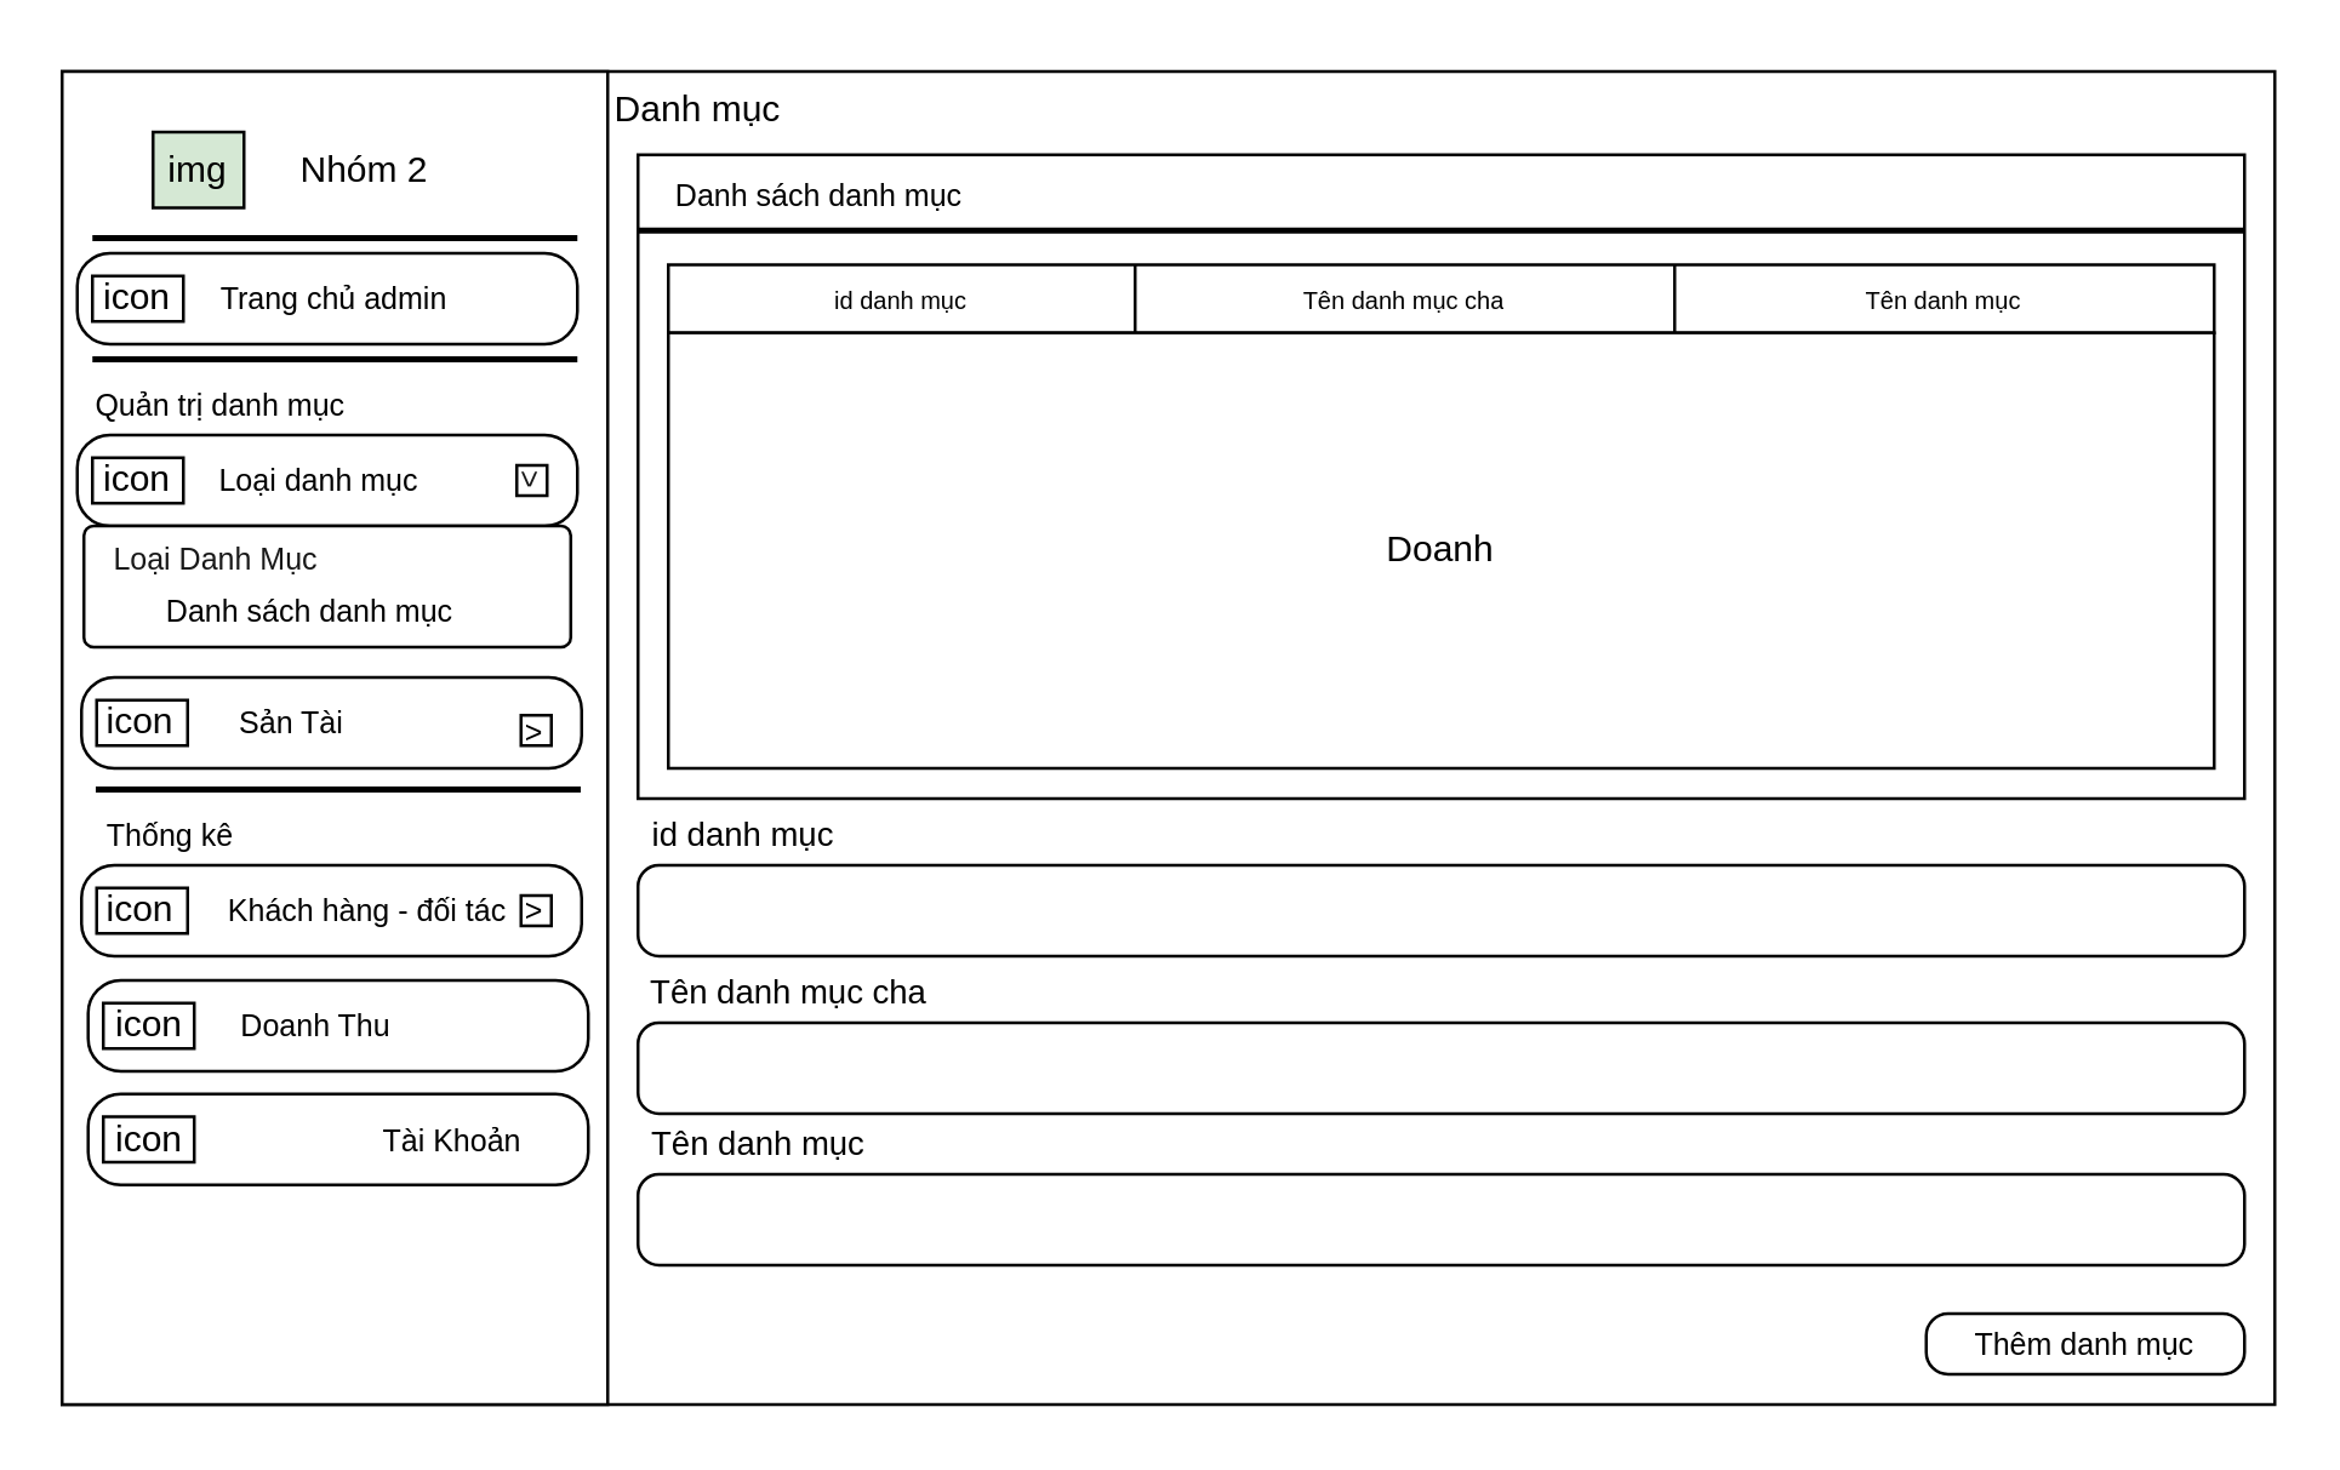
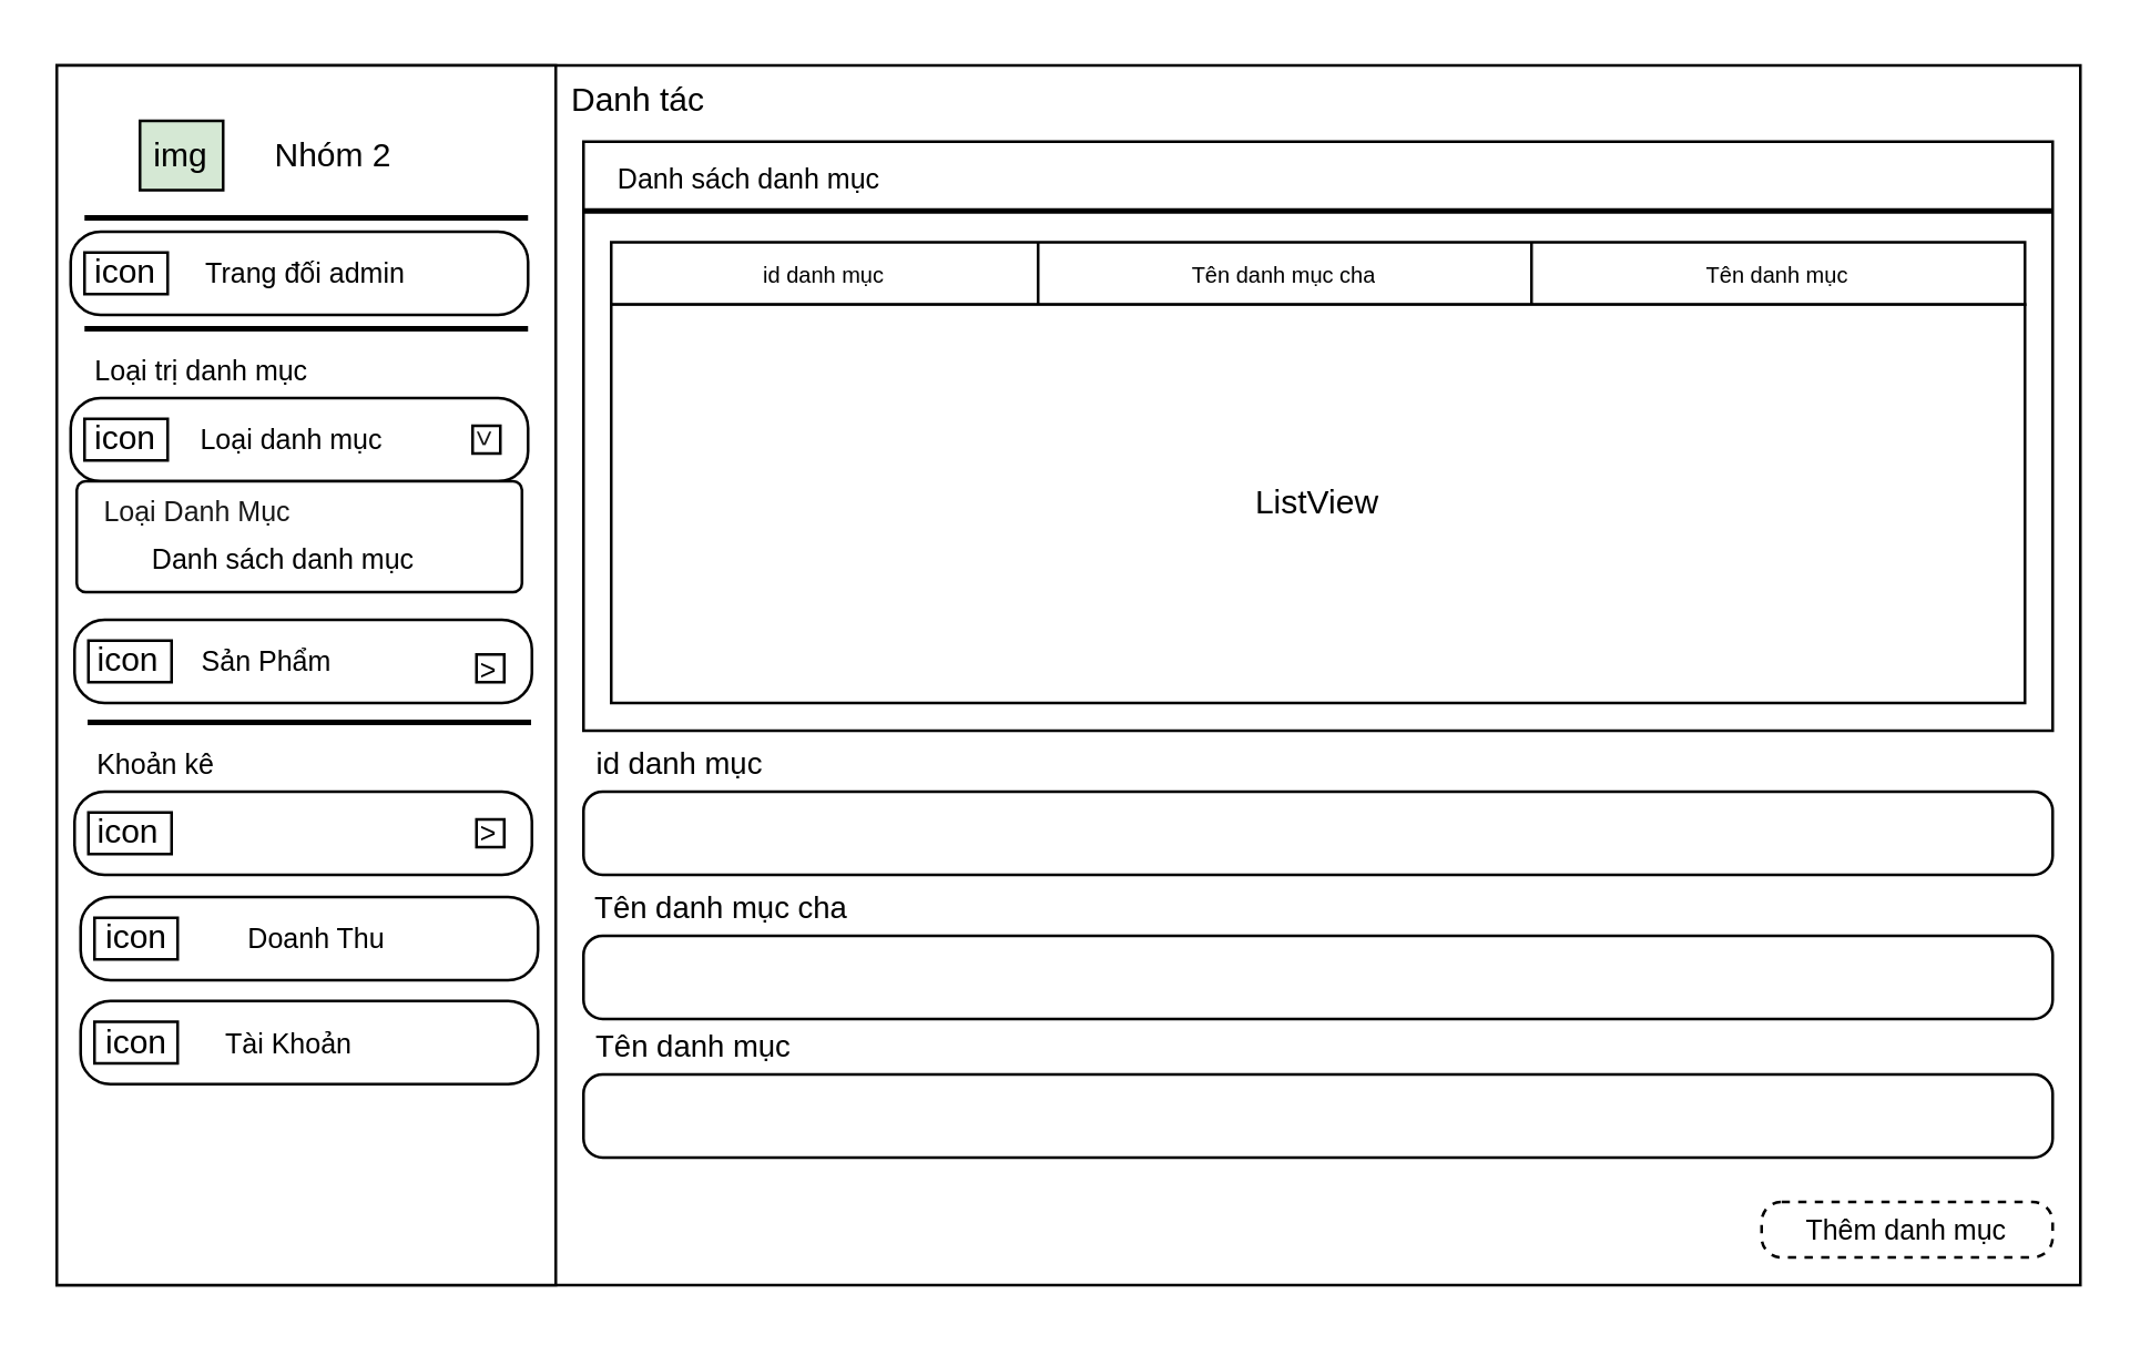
- <mxCell id="30" value="Danh mục" style="text;html=1;strokeColor=none;fillColor=none;align=center;verticalAlign=middle;whiteSpace=wrap;rounded=0;fontSize=12;" vertex="1" parent="1"><mxGeometry x="200" y="20.5" width="60" height="30" as="geometry" /></mxCell>
+ <mxCell id="30" value="Danh tác" style="text;html=1;strokeColor=none;fillColor=none;align=center;verticalAlign=middle;whiteSpace=wrap;rounded=0;fontSize=12;" vertex="1" parent="1"><mxGeometry x="200" y="20.5" width="60" height="30" as="geometry" /></mxCell>
- <mxCell id="15" value="Trang chủ admin" style="text;html=1;strokeColor=none;fillColor=none;align=center;verticalAlign=middle;whiteSpace=wrap;rounded=0;fontSize=10;" vertex="1" parent="1"><mxGeometry x="70" y="90.5" width="80" height="15" as="geometry" /></mxCell>
+ <mxCell id="15" value="Trang đối admin" style="text;html=1;strokeColor=none;fillColor=none;align=center;verticalAlign=middle;whiteSpace=wrap;rounded=0;fontSize=10;" vertex="1" parent="1"><mxGeometry x="70" y="90.5" width="80" height="15" as="geometry" /></mxCell>
- <mxCell id="21" value="Quản trị danh mục" style="text;html=1;strokeColor=none;fillColor=none;align=center;verticalAlign=middle;whiteSpace=wrap;rounded=0;fontSize=10;" vertex="1" parent="1"><mxGeometry x="25" y="123" width="95" height="20" as="geometry" /></mxCell>
+ <mxCell id="21" value="Loại trị danh mục" style="text;html=1;strokeColor=none;fillColor=none;align=center;verticalAlign=middle;whiteSpace=wrap;rounded=0;fontSize=10;" vertex="1" parent="1"><mxGeometry x="25" y="123" width="95" height="20" as="geometry" /></mxCell>
- <mxCell id="42" value="&lt;font style=&quot;font-size: 12px&quot;&gt;Doanh&lt;/font&gt;" style="rounded=0;whiteSpace=wrap;html=1;fontFamily=Helvetica;fontSize=8;fontColor=default;strokeColor=default;strokeWidth=1;fillColor=default;gradientColor=none;" vertex="1" parent="1"><mxGeometry x="220" y="109.25" width="510" height="143.75" as="geometry" /></mxCell>
+ <mxCell id="42" value="&lt;font style=&quot;font-size: 12px&quot;&gt;ListView&lt;/font&gt;" style="rounded=0;whiteSpace=wrap;html=1;fontFamily=Helvetica;fontSize=8;fontColor=default;strokeColor=default;strokeWidth=1;fillColor=default;gradientColor=none;" vertex="1" parent="1"><mxGeometry x="220" y="109.25" width="510" height="143.75" as="geometry" /></mxCell>
- <mxCell id="18" value="Sản Tài" style="text;html=1;strokeColor=none;fillColor=none;align=center;verticalAlign=middle;whiteSpace=wrap;rounded=0;fontSize=10;" vertex="1" parent="1"><mxGeometry x="71.4" y="230.5" width="50" height="15" as="geometry" /></mxCell>
+ <mxCell id="18" value="Sản Phẩm" style="text;html=1;strokeColor=none;fillColor=none;align=center;verticalAlign=middle;whiteSpace=wrap;rounded=0;fontSize=10;" vertex="1" parent="1"><mxGeometry x="71.4" y="230.5" width="50" height="15" as="geometry" /></mxCell>
- <mxCell id="22" value="Thống kê" style="text;html=1;strokeColor=none;fillColor=none;align=center;verticalAlign=middle;whiteSpace=wrap;rounded=0;fontSize=10;" vertex="1" parent="1"><mxGeometry x="31.4" y="265" width="50" height="20" as="geometry" /></mxCell>
+ <mxCell id="22" value="Khoản kê" style="text;html=1;strokeColor=none;fillColor=none;align=center;verticalAlign=middle;whiteSpace=wrap;rounded=0;fontSize=10;" vertex="1" parent="1"><mxGeometry x="31.4" y="265" width="50" height="20" as="geometry" /></mxCell>
- <mxCell id="19" value="Khách hàng - đối tác" style="text;html=1;strokeColor=none;fillColor=none;align=center;verticalAlign=middle;whiteSpace=wrap;rounded=0;fontSize=10;" vertex="1" parent="1"><mxGeometry x="71.4" y="292.5" width="100" height="15" as="geometry" /></mxCell>
- <mxCell id="23" value="Doanh Thu" style="text;html=1;strokeColor=none;fillColor=none;align=center;verticalAlign=middle;whiteSpace=wrap;rounded=0;fontSize=10;" vertex="1" parent="1"><mxGeometry x="73.59" y="330.5" width="60" height="15" as="geometry" /></mxCell>
+ <mxCell id="23" value="Doanh Thu" style="text;html=1;strokeColor=none;fillColor=none;align=center;verticalAlign=middle;whiteSpace=wrap;rounded=0;fontSize=10;" vertex="1" parent="1"><mxGeometry x="83.59" y="330.5" width="60" height="15" as="geometry" /></mxCell>
- <mxCell id="24" value="Tài Khoản" style="text;html=1;strokeColor=none;fillColor=none;align=center;verticalAlign=middle;whiteSpace=wrap;rounded=0;fontSize=10;" vertex="1" parent="1"><mxGeometry x="118.59" y="368" width="60" height="15" as="geometry" /></mxCell>
+ <mxCell id="24" value="Tài Khoản" style="text;html=1;strokeColor=none;fillColor=none;align=center;verticalAlign=middle;whiteSpace=wrap;rounded=0;fontSize=10;" vertex="1" parent="1"><mxGeometry x="73.59" y="368" width="60" height="15" as="geometry" /></mxCell>
- <mxCell id="51" value="Thêm danh mục" style="rounded=1;arcSize=36;whiteSpace=wrap;html=1;align=center;fontFamily=Helvetica;fontSize=10;fontColor=default;strokeColor=default;fillColor=default;" vertex="1" parent="1"><mxGeometry x="635" y="433" width="105" height="20" as="geometry" /></mxCell>
+ <mxCell id="51" value="Thêm danh mục" style="rounded=1;arcSize=36;whiteSpace=wrap;html=1;align=center;fontFamily=Helvetica;fontSize=10;fontColor=default;strokeColor=default;fillColor=default;dashed=1;" vertex="1" parent="1"><mxGeometry x="635" y="433" width="105" height="20" as="geometry" /></mxCell>
